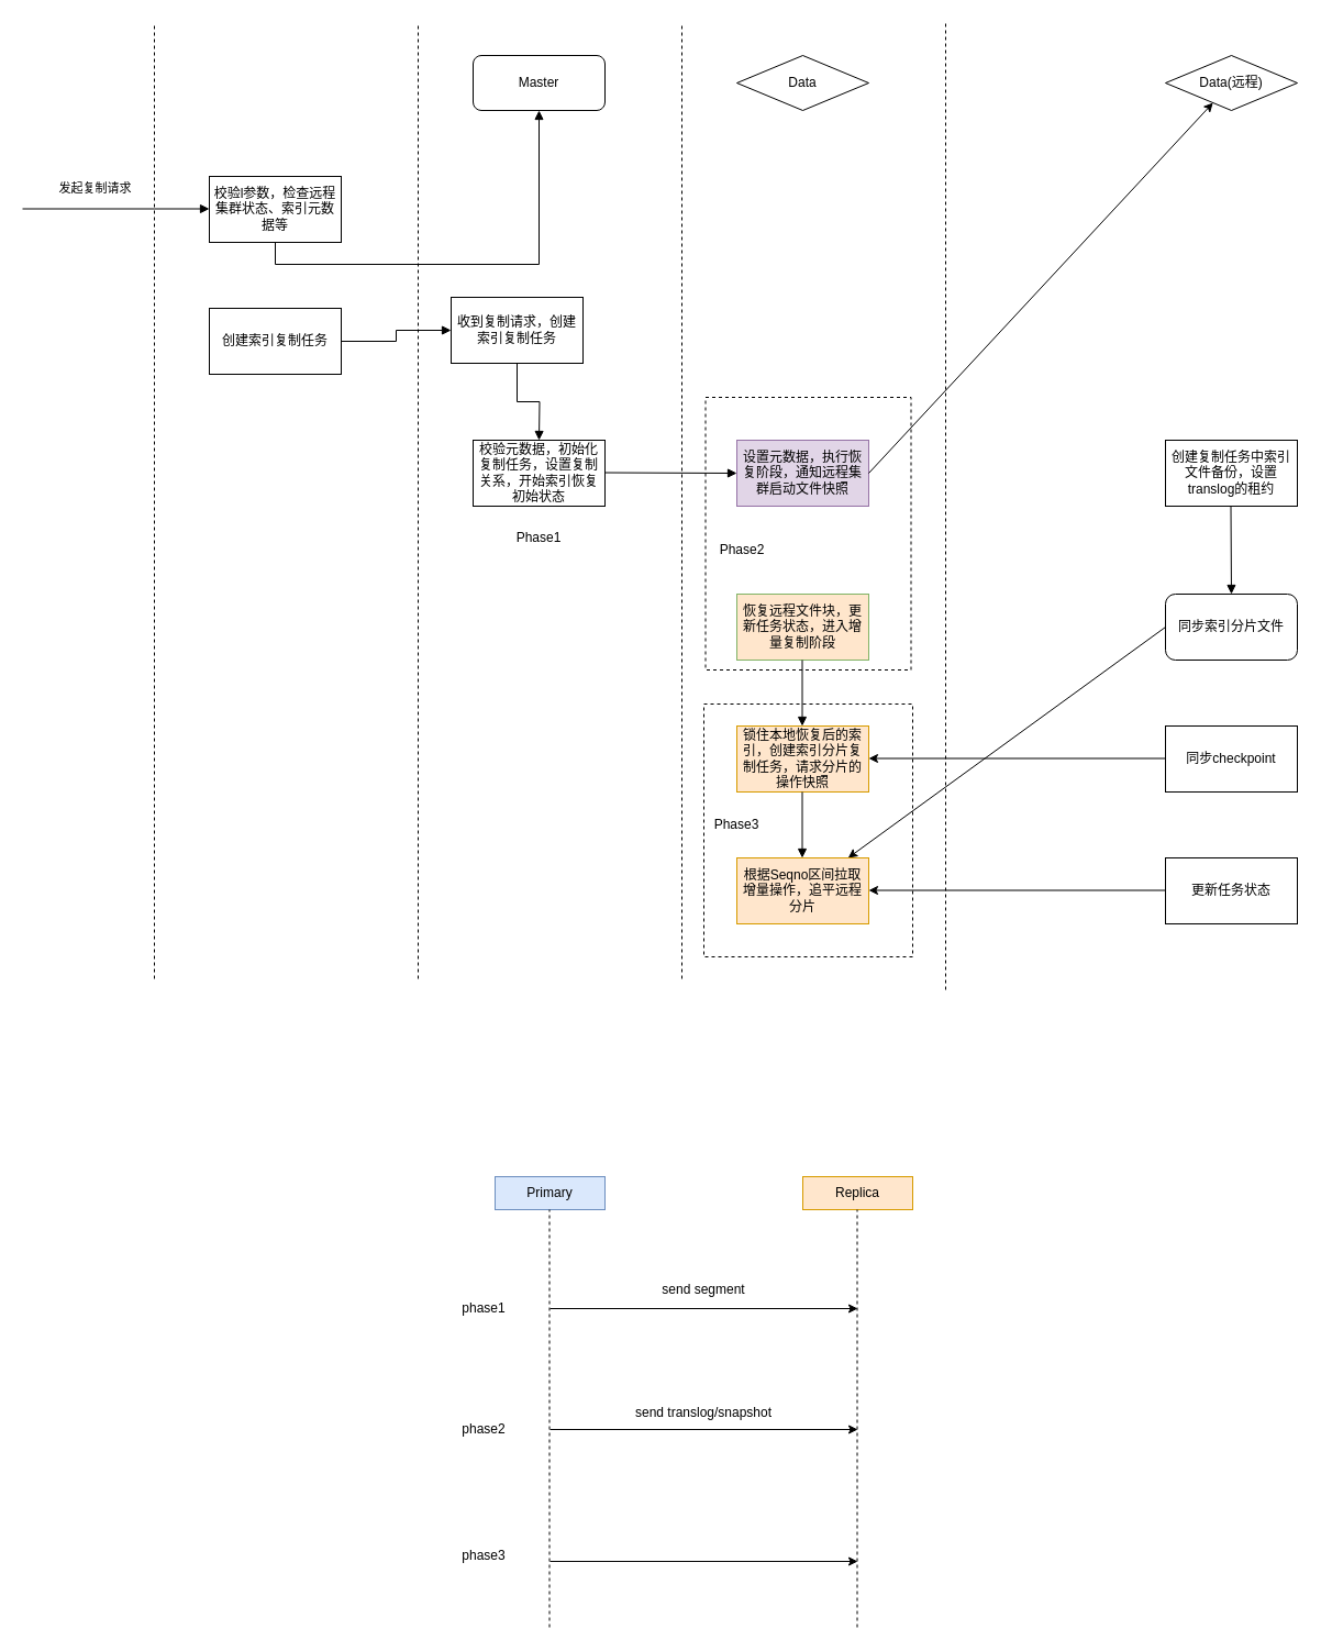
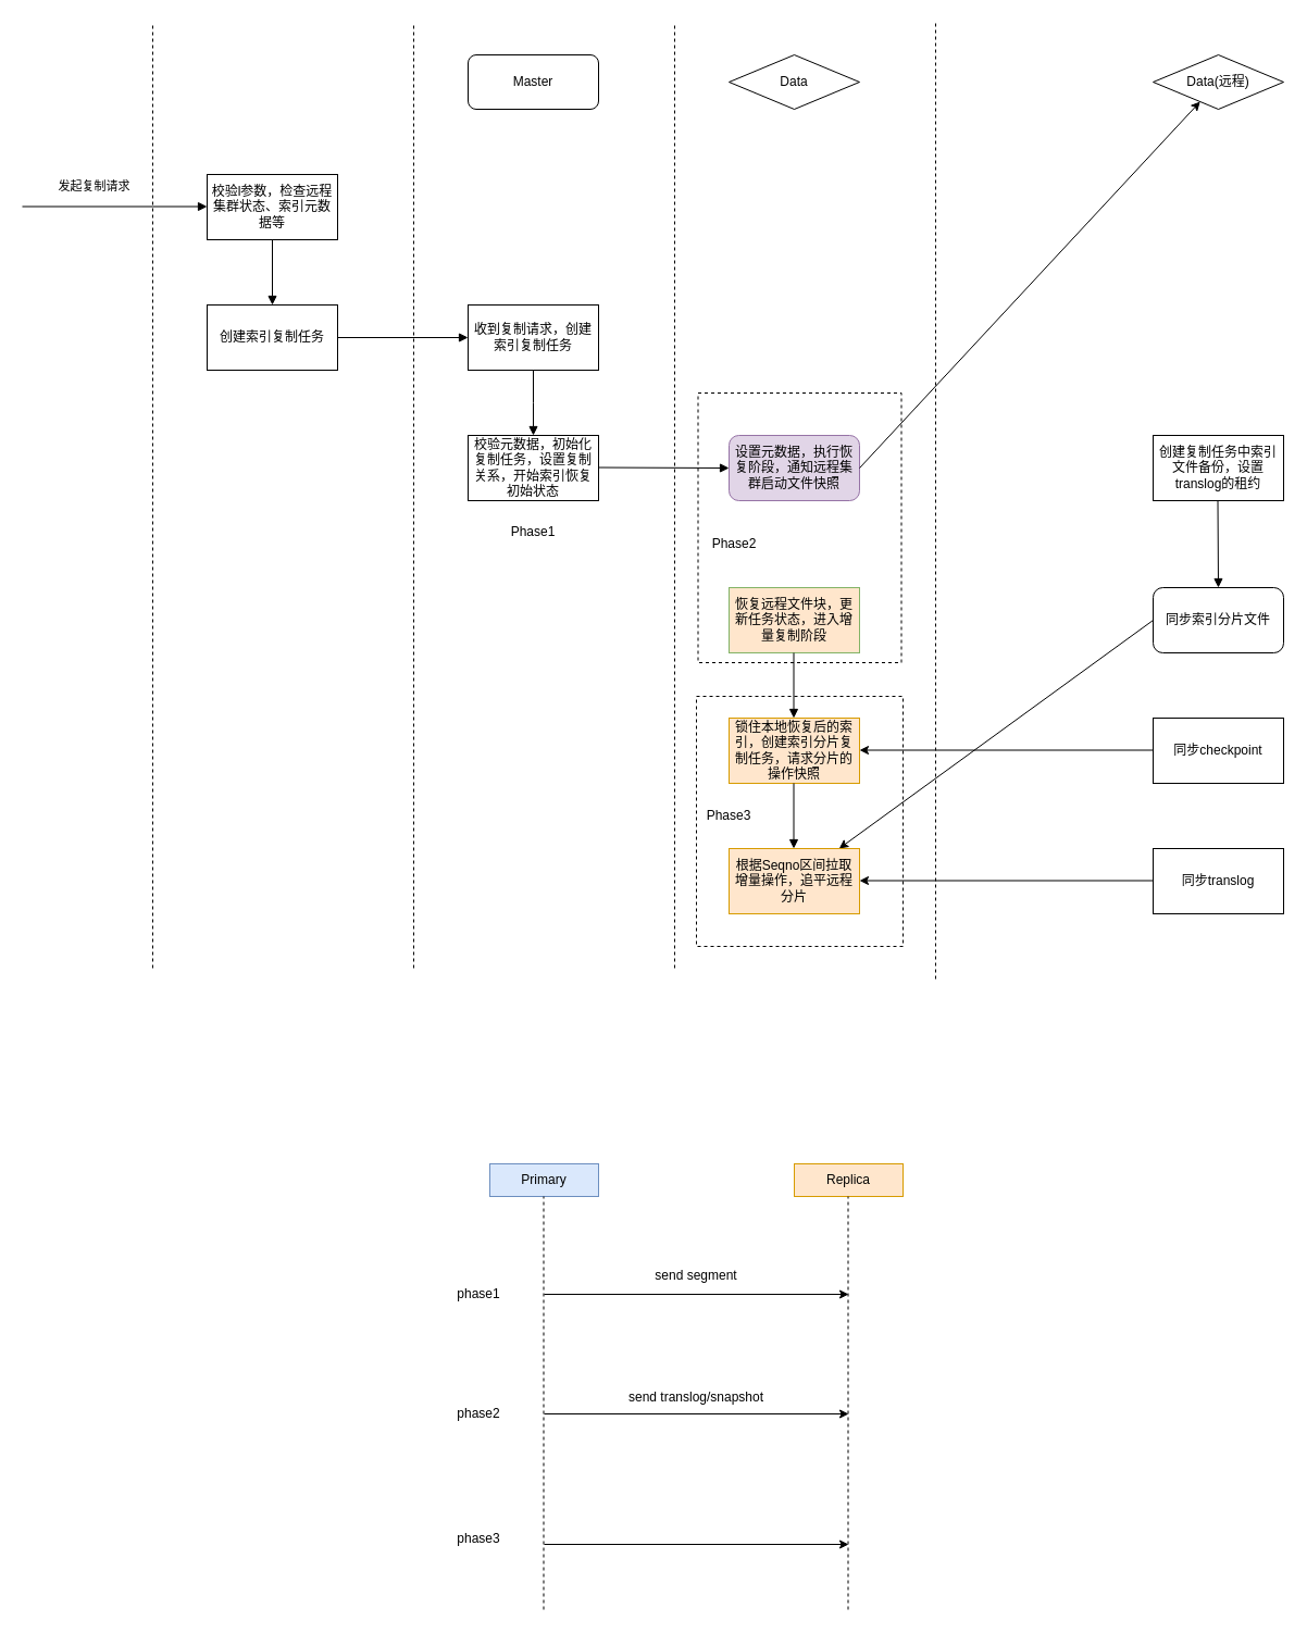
- <mxCell id="11" style="edgeStyle=orthogonalEdgeStyle;rounded=0;orthogonalLoop=1;jettySize=auto;html=1;exitX=0.5;exitY=1;exitDx=0;exitDy=0;endArrow=block;endFill=1;" parent="1" source="12" target="10" edge="1"><mxGeometry relative="1" as="geometry" /></mxCell>
+ <mxCell id="11" style="edgeStyle=orthogonalEdgeStyle;rounded=0;orthogonalLoop=1;jettySize=auto;html=1;exitX=0.5;exitY=1;exitDx=0;exitDy=0;entryX=0.5;entryY=0;entryDx=0;entryDy=0;endArrow=block;endFill=1;" parent="1" source="12" target="7" edge="1"><mxGeometry relative="1" as="geometry" /></mxCell>
- <mxCell id="14" value="收到复制请求，创建索引复制任务" style="rounded=0;whiteSpace=wrap;html=1;" parent="1" vertex="1"><mxGeometry x="410" y="270" width="120" height="60" as="geometry" /></mxCell>
+ <mxCell id="14" value="收到复制请求，创建索引复制任务" style="rounded=0;whiteSpace=wrap;html=1;" parent="1" vertex="1"><mxGeometry x="430" y="280" width="120" height="60" as="geometry" /></mxCell>
- <mxCell id="21" value="设置元数据，执行恢复阶段，通知远程集群启动文件快照" style="rounded=0;whiteSpace=wrap;html=1;fillColor=#e1d5e7;strokeColor=#9673a6;" parent="1" vertex="1"><mxGeometry x="670" y="400" width="120" height="60" as="geometry" /></mxCell>
+ <mxCell id="21" value="设置元数据，执行恢复阶段，通知远程集群启动文件快照" style="whiteSpace=wrap;html=1;fillColor=#e1d5e7;strokeColor=#9673a6;rounded=1;" parent="1" vertex="1"><mxGeometry x="670" y="400" width="120" height="60" as="geometry" /></mxCell>
- <mxCell id="33" value="更新任务状态" style="rounded=0;whiteSpace=wrap;html=1;" parent="1" vertex="1"><mxGeometry x="1060" y="780" width="120" height="60" as="geometry" /></mxCell>
+ <mxCell id="33" value="同步translog" style="rounded=0;whiteSpace=wrap;html=1;" parent="1" vertex="1"><mxGeometry x="1060" y="780" width="120" height="60" as="geometry" /></mxCell>
